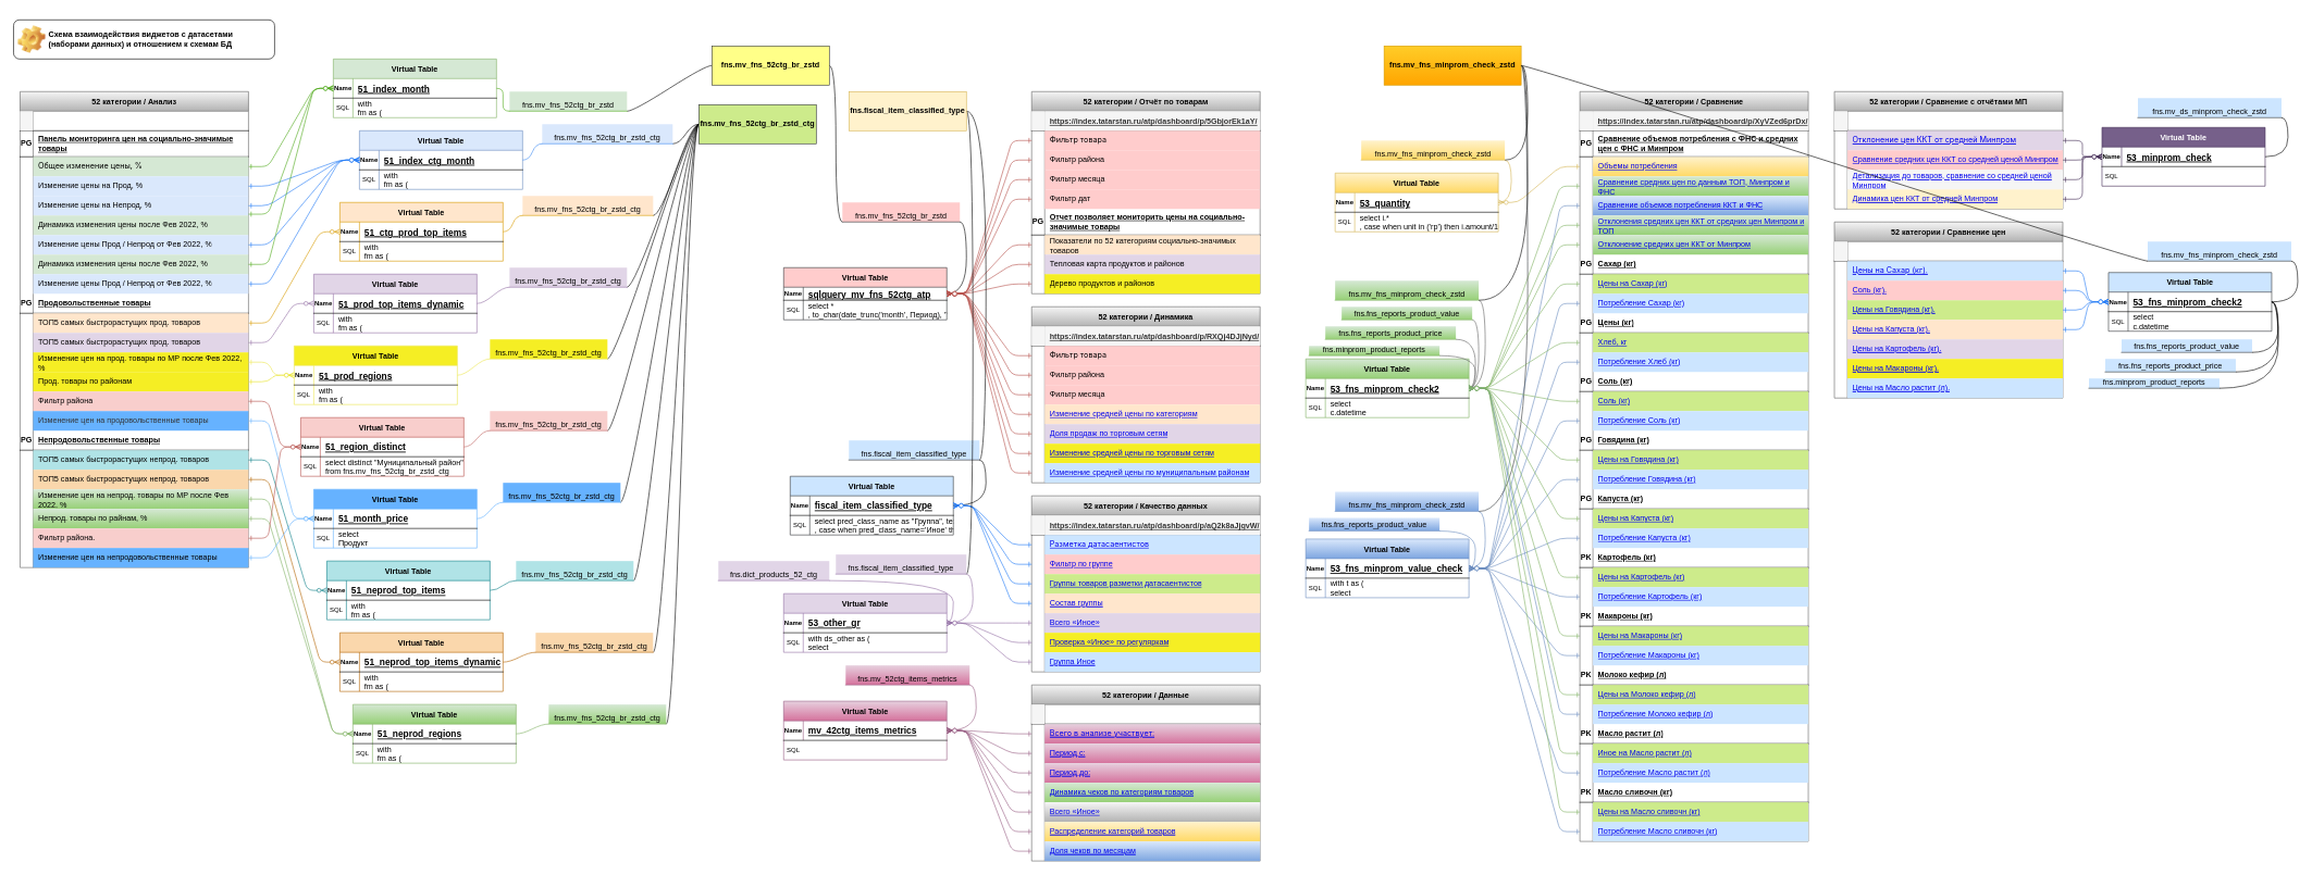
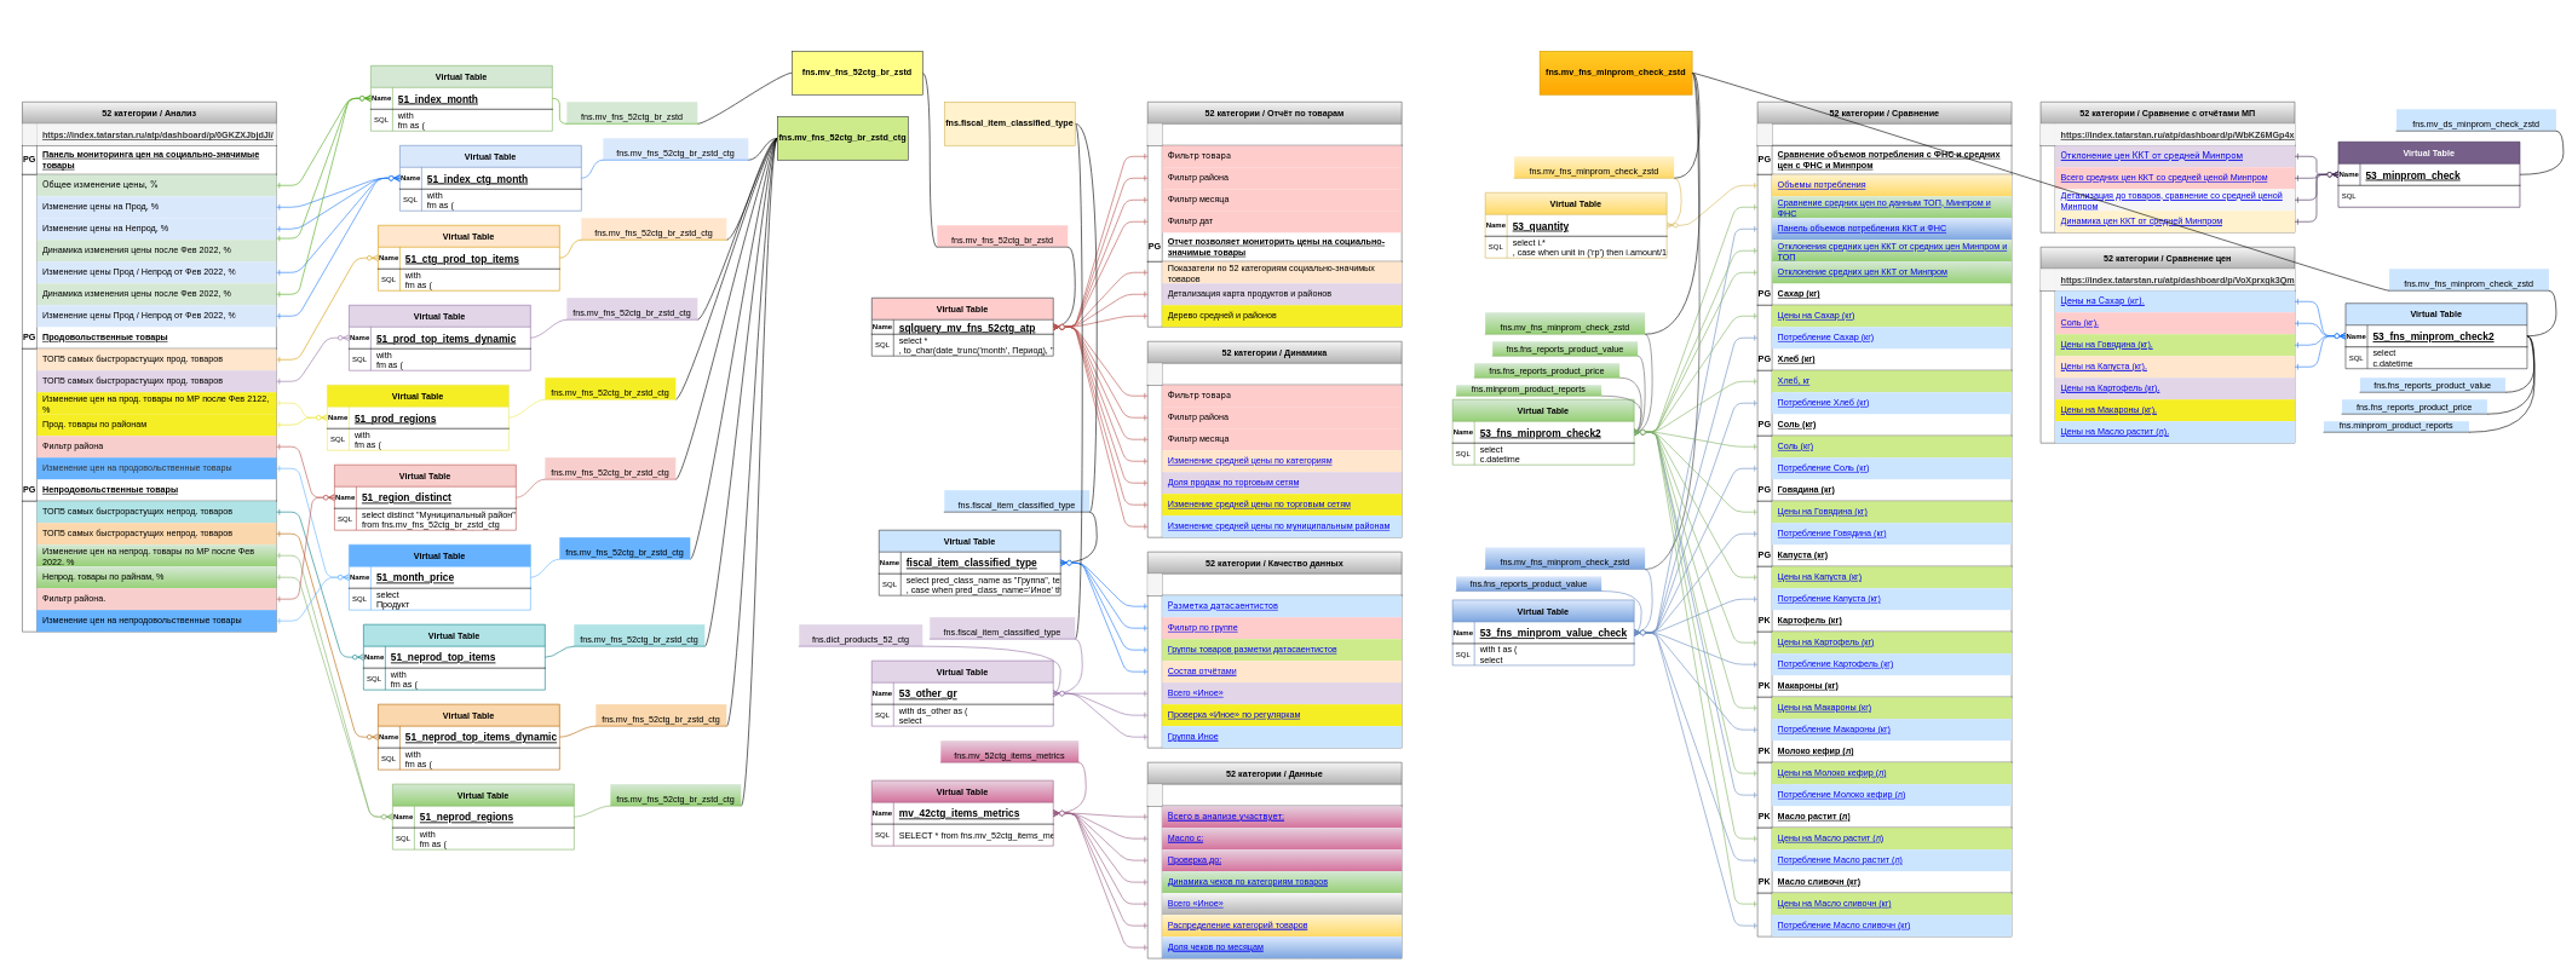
- <mxCell id="614" value="Схема взаимодействия виджетов с датасетами (наборами данных) и отношением к схемам БД" style="label;whiteSpace=wrap;html=1;image=img/clipart/Gear_128x128.png" vertex="1" parent="1"><mxGeometry x="20" y="30" width="400" height="60" as="geometry" /></mxCell>
- <mxCell id="565" value="fns.mv_ds_minprom_check_zstd" style="whiteSpace=wrap;html=1;shape=partialRectangle;top=0;left=0;bottom=1;right=0;points=[[0,1],[1,1]];fillColor=#cce5ff;align=center;verticalAlign=bottom;routingCenterY=0.5;snapToPoint=1;recursiveResize=0;autosize=1;treeFolding=1;treeMoving=1;newEdgeStyle={&quot;edgeStyle&quot;:&quot;entityRelationEdgeStyle&quot;,&quot;startArrow&quot;:&quot;none&quot;,&quot;endArrow&quot;:&quot;none&quot;,&quot;segment&quot;:10,&quot;curved&quot;:1,&quot;sourcePerimeterSpacing&quot;:0,&quot;targetPerimeterSpacing&quot;:0};strokeColor=#36393d;" vertex="1" parent="1"><mxGeometry x="3275" y="150" width="220" height="30" as="geometry" /></mxCell>
+ <mxCell id="565" value="fns.mv_ds_minprom_check_zstd" style="whiteSpace=wrap;html=1;shape=partialRectangle;top=0;left=0;bottom=1;right=0;points=[[0,1],[1,1]];fillColor=#cce5ff;align=center;verticalAlign=bottom;routingCenterY=0.5;snapToPoint=1;recursiveResize=0;autosize=1;treeFolding=1;treeMoving=1;newEdgeStyle={&quot;edgeStyle&quot;:&quot;entityRelationEdgeStyle&quot;,&quot;startArrow&quot;:&quot;none&quot;,&quot;endArrow&quot;:&quot;none&quot;,&quot;segment&quot;:10,&quot;curved&quot;:1,&quot;sourcePerimeterSpacing&quot;:0,&quot;targetPerimeterSpacing&quot;:0};strokeColor=#36393d;" vertex="1" parent="1"><mxGeometry x="3300" y="150" width="220" height="30" as="geometry" /></mxCell>
+ <mxCell id="21" value="https://index.tatarstan.ru/atp/dashboard/p/0GKZXJbjdJl/" style="shape=partialRectangle;overflow=hidden;connectable=0;fillColor=#f5f5f5;top=0;left=0;bottom=0;right=0;align=left;spacingLeft=6;fontStyle=5;fontColor=#333333;strokeColor=#666666;" parent="19" vertex="1"><mxGeometry x="20" width="330" height="30" as="geometry"><mxRectangle width="330" height="30" as="alternateBounds" /></mxGeometry></mxCell>
- <mxCell id="194" value="https://index.tatarstan.ru/atp/dashboard/p/5GbjorEk1aY/" style="shape=partialRectangle;overflow=hidden;connectable=0;fillColor=#f5f5f5;top=0;left=0;bottom=0;right=0;align=left;spacingLeft=6;fontStyle=5;fontColor=#333333;strokeColor=#666666;" vertex="1" parent="192"><mxGeometry x="20" width="330" height="30" as="geometry"><mxRectangle width="330" height="30" as="alternateBounds" /></mxGeometry></mxCell>
- <mxCell id="368" value="https://index.tatarstan.ru/atp/dashboard/p/XyVZed6prDx/" style="shape=partialRectangle;overflow=hidden;connectable=0;fillColor=#f5f5f5;top=0;left=0;bottom=0;right=0;align=left;spacingLeft=6;fontStyle=5;fontColor=#333333;strokeColor=#666666;" vertex="1" parent="366"><mxGeometry x="20" width="330" height="30" as="geometry"><mxRectangle width="330" height="30" as="alternateBounds" /></mxGeometry></mxCell>
+ <mxCell id="544" value="https://index.tatarstan.ru/atp/dashboard/p/WbKZ6MGp4xD/" style="shape=partialRectangle;overflow=hidden;connectable=0;fillColor=#f5f5f5;top=0;left=0;bottom=0;right=0;align=left;spacingLeft=6;fontStyle=5;fontColor=#333333;strokeColor=#666666;" vertex="1" parent="542"><mxGeometry x="20" width="330" height="30" as="geometry"><mxRectangle width="330" height="30" as="alternateBounds" /></mxGeometry></mxCell>
- <mxCell id="550" value="&lt;a href=&quot;https://index.tatarstan.ru/atp/explore/?form_data_key=Op4xOnGwX6WSjaU_NXDalRm9ST90YzkYjOfbDyzDAwwvGijLB4YPDQi9wwHn2UeD&amp;amp;slice_id=237&quot;&gt;Сравнение средних цен ККТ со средней ценой Минпром&lt;/a&gt;" style="shape=partialRectangle;connectable=0;fillColor=#ffcccc;top=0;left=0;bottom=0;right=0;align=left;spacingLeft=6;overflow=hidden;whiteSpace=wrap;html=1;strokeColor=#36393d;" vertex="1" parent="548"><mxGeometry x="20" width="330" height="30" as="geometry"><mxRectangle width="330" height="30" as="alternateBounds" /></mxGeometry></mxCell>
+ <mxCell id="550" value="&lt;a href=&quot;https://index.tatarstan.ru/atp/explore/?form_data_key=Op4xOnGwX6WSjaU_NXDalRm9ST90YzkYjOfbDyzDAwwvGijLB4YPDQi9wwHn2UeD&amp;amp;slice_id=237&quot;&gt;Всего средних цен ККТ со средней ценой Минпром&lt;/a&gt;" style="shape=partialRectangle;connectable=0;fillColor=#ffcccc;top=0;left=0;bottom=0;right=0;align=left;spacingLeft=6;overflow=hidden;whiteSpace=wrap;html=1;strokeColor=#36393d;" vertex="1" parent="548"><mxGeometry x="20" width="330" height="30" as="geometry"><mxRectangle width="330" height="30" as="alternateBounds" /></mxGeometry></mxCell>
- <mxCell id="380" value="&lt;a href=&quot;https://index.tatarstan.ru/atp/explore/?form_data_key=qEOT45bigMhFHYm4v8C-Mlpi-cpANNYL6LqvRA8lGmXNEBXVaLIo_KJt1HCwG-oE&amp;amp;slice_id=426&quot;&gt;Сравнение объемов потребления ККТ и ФНС&lt;/a&gt;" style="shape=partialRectangle;connectable=0;fillColor=#dae8fc;top=0;left=0;bottom=0;right=0;align=left;spacingLeft=6;overflow=hidden;whiteSpace=wrap;html=1;strokeColor=#6c8ebf;gradientColor=#7ea6e0;" vertex="1" parent="378"><mxGeometry x="20" width="330" height="30" as="geometry"><mxRectangle width="330" height="30" as="alternateBounds" /></mxGeometry></mxCell>
+ <mxCell id="380" value="&lt;a href=&quot;https://index.tatarstan.ru/atp/explore/?form_data_key=qEOT45bigMhFHYm4v8C-Mlpi-cpANNYL6LqvRA8lGmXNEBXVaLIo_KJt1HCwG-oE&amp;amp;slice_id=426&quot;&gt;Панель объемов потребления ККТ и ФНС&lt;/a&gt;" style="shape=partialRectangle;connectable=0;fillColor=#dae8fc;top=0;left=0;bottom=0;right=0;align=left;spacingLeft=6;overflow=hidden;whiteSpace=wrap;html=1;strokeColor=#6c8ebf;gradientColor=#7ea6e0;" vertex="1" parent="378"><mxGeometry x="20" width="330" height="30" as="geometry"><mxRectangle width="330" height="30" as="alternateBounds" /></mxGeometry></mxCell>
+ <mxCell id="572" value="https://index.tatarstan.ru/atp/dashboard/p/VoXprxgk3Qm/" style="shape=partialRectangle;overflow=hidden;connectable=0;fillColor=#f5f5f5;top=0;left=0;bottom=0;right=0;align=left;spacingLeft=6;fontStyle=5;fontColor=#333333;strokeColor=#666666;" vertex="1" parent="570"><mxGeometry x="20" width="330" height="30" as="geometry"><mxRectangle width="330" height="30" as="alternateBounds" /></mxGeometry></mxCell>
- <mxCell id="215" value="&lt;div&gt;Тепловая карта продуктов и районов&lt;/div&gt;" style="shape=partialRectangle;connectable=0;fillColor=#e1d5e7;top=0;left=0;bottom=0;right=0;align=left;spacingLeft=6;overflow=hidden;whiteSpace=wrap;html=1;strokeColor=#9673a6;" vertex="1" parent="213"><mxGeometry x="20" width="330" height="30" as="geometry"><mxRectangle width="330" height="30" as="alternateBounds" /></mxGeometry></mxCell>
+ <mxCell id="215" value="&lt;div&gt;Детализация карта продуктов и районов&lt;/div&gt;" style="shape=partialRectangle;connectable=0;fillColor=#e1d5e7;top=0;left=0;bottom=0;right=0;align=left;spacingLeft=6;overflow=hidden;whiteSpace=wrap;html=1;strokeColor=#9673a6;" vertex="1" parent="213"><mxGeometry x="20" width="330" height="30" as="geometry"><mxRectangle width="330" height="30" as="alternateBounds" /></mxGeometry></mxCell>
- <mxCell id="218" value="Дерево продуктов и районов" style="shape=partialRectangle;connectable=0;fillColor=#f5ee24;top=0;left=0;bottom=0;right=0;align=left;spacingLeft=6;overflow=hidden;whiteSpace=wrap;html=1;strokeColor=#f5ee24;" vertex="1" parent="216"><mxGeometry x="20" width="330" height="30" as="geometry"><mxRectangle width="330" height="30" as="alternateBounds" /></mxGeometry></mxCell>
+ <mxCell id="218" value="Дерево средней и районов" style="shape=partialRectangle;connectable=0;fillColor=#f5ee24;top=0;left=0;bottom=0;right=0;align=left;spacingLeft=6;overflow=hidden;whiteSpace=wrap;html=1;strokeColor=#f5ee24;" vertex="1" parent="216"><mxGeometry x="20" width="330" height="30" as="geometry"><mxRectangle width="330" height="30" as="alternateBounds" /></mxGeometry></mxCell>
- <mxCell id="398" value="Цены (кг)" style="shape=partialRectangle;connectable=0;fillColor=none;top=0;left=0;bottom=0;right=0;align=left;spacingLeft=6;fontStyle=5;overflow=hidden;whiteSpace=wrap;html=1;" vertex="1" parent="396"><mxGeometry x="20" width="330" height="30" as="geometry"><mxRectangle width="330" height="30" as="alternateBounds" /></mxGeometry></mxCell>
+ <mxCell id="398" value="Хлеб (кг)" style="shape=partialRectangle;connectable=0;fillColor=none;top=0;left=0;bottom=0;right=0;align=left;spacingLeft=6;fontStyle=5;overflow=hidden;whiteSpace=wrap;html=1;" vertex="1" parent="396"><mxGeometry x="20" width="330" height="30" as="geometry"><mxRectangle width="330" height="30" as="alternateBounds" /></mxGeometry></mxCell>
- <mxCell id="240" value="https://index.tatarstan.ru/atp/dashboard/p/RXQj4DJjNyd/" style="shape=partialRectangle;overflow=hidden;connectable=0;fillColor=#f5f5f5;top=0;left=0;bottom=0;right=0;align=left;spacingLeft=6;fontStyle=5;fontColor=#333333;strokeColor=#666666;" vertex="1" parent="238"><mxGeometry x="20" width="330" height="30" as="geometry"><mxRectangle width="330" height="30" as="alternateBounds" /></mxGeometry></mxCell>
- <mxCell id="57" value="Изменение цен на прод. товары по МР после Фев 2022, %" style="shape=partialRectangle;connectable=0;fillColor=#f5ee24;top=0;left=0;bottom=0;right=0;align=left;spacingLeft=6;overflow=hidden;whiteSpace=wrap;html=1;strokeColor=#f5ee24;" vertex="1" parent="55"><mxGeometry x="20" width="330" height="30" as="geometry"><mxRectangle width="330" height="30" as="alternateBounds" /></mxGeometry></mxCell>
+ <mxCell id="57" value="Изменение цен на прод. товары по МР после Фев 2122, %" style="shape=partialRectangle;connectable=0;fillColor=#f5ee24;top=0;left=0;bottom=0;right=0;align=left;spacingLeft=6;overflow=hidden;whiteSpace=wrap;html=1;strokeColor=#f5ee24;" vertex="1" parent="55"><mxGeometry x="20" width="330" height="30" as="geometry"><mxRectangle width="330" height="30" as="alternateBounds" /></mxGeometry></mxCell>
- <mxCell id="273" value="https://index.tatarstan.ru/atp/dashboard/p/aQ2k8aJjgvW/" style="shape=partialRectangle;overflow=hidden;connectable=0;fillColor=#f5f5f5;top=0;left=0;bottom=0;right=0;align=left;spacingLeft=6;fontStyle=5;fontColor=#333333;strokeColor=#666666;" vertex="1" parent="271"><mxGeometry x="20" width="330" height="30" as="geometry"><mxRectangle width="330" height="30" as="alternateBounds" /></mxGeometry></mxCell>
- <mxCell id="285" value="&lt;div&gt;&lt;font color=&quot;#0000ee&quot;&gt;&lt;u&gt;&lt;a href=&quot;https://index.tatarstan.ru/atp/explore/?form_data_key=7HlwIZnhvLEprDYQj0W_xM3kbWLruWQ70s_MJAFXO2BUzZaD2OCzcAJriM4D7CMZ&amp;amp;slice_id=236&quot;&gt;Состав группы&lt;/a&gt;&lt;/u&gt;&lt;/font&gt;&lt;/div&gt;" style="shape=partialRectangle;connectable=0;fillColor=#ffe6cc;top=0;left=0;bottom=0;right=0;align=left;spacingLeft=6;overflow=hidden;whiteSpace=wrap;html=1;strokeColor=#d79b00;" vertex="1" parent="283"><mxGeometry x="20" width="330" height="30" as="geometry"><mxRectangle width="330" height="30" as="alternateBounds" /></mxGeometry></mxCell>
+ <mxCell id="285" value="&lt;div&gt;&lt;font color=&quot;#0000ee&quot;&gt;&lt;u&gt;&lt;a href=&quot;https://index.tatarstan.ru/atp/explore/?form_data_key=7HlwIZnhvLEprDYQj0W_xM3kbWLruWQ70s_MJAFXO2BUzZaD2OCzcAJriM4D7CMZ&amp;amp;slice_id=236&quot;&gt;Состав отчётами&lt;/a&gt;&lt;/u&gt;&lt;/font&gt;&lt;/div&gt;" style="shape=partialRectangle;connectable=0;fillColor=#ffe6cc;top=0;left=0;bottom=0;right=0;align=left;spacingLeft=6;overflow=hidden;whiteSpace=wrap;html=1;strokeColor=#d79b00;" vertex="1" parent="283"><mxGeometry x="20" width="330" height="30" as="geometry"><mxRectangle width="330" height="30" as="alternateBounds" /></mxGeometry></mxCell>
+ <mxCell id="355" value="SELECT * from fns.mv_52ctg_items_metrics" style="shape=partialRectangle;overflow=hidden;connectable=0;fillColor=none;top=0;left=0;bottom=0;right=0;align=left;spacingLeft=6;" vertex="1" parent="353"><mxGeometry x="30" width="220" height="30" as="geometry"><mxRectangle width="220" height="30" as="alternateBounds" /></mxGeometry></mxCell>
- <mxCell id="333" value="&lt;div&gt;&lt;font color=&quot;#0000ee&quot;&gt;&lt;u&gt;&lt;a href=&quot;https://index.tatarstan.ru/atp/explore/?form_data_key=Xm1gJY6xhOL0BKIq4gwU_R22Z_nnNdwq5fsei_uWqDbpsIA5tEIDa-uddfb2N3-9&amp;amp;slice_id=243&quot;&gt;Период с:&lt;/a&gt;&lt;/u&gt;&lt;/font&gt;&lt;/div&gt;" style="shape=partialRectangle;connectable=0;fillColor=#e6d0de;top=0;left=0;bottom=0;right=0;align=left;spacingLeft=6;overflow=hidden;whiteSpace=wrap;html=1;strokeColor=#996185;gradientColor=#d5739d;" vertex="1" parent="331"><mxGeometry x="20" width="330" height="30" as="geometry"><mxRectangle width="330" height="30" as="alternateBounds" /></mxGeometry></mxCell>
+ <mxCell id="333" value="&lt;div&gt;&lt;font color=&quot;#0000ee&quot;&gt;&lt;u&gt;&lt;a href=&quot;https://index.tatarstan.ru/atp/explore/?form_data_key=Xm1gJY6xhOL0BKIq4gwU_R22Z_nnNdwq5fsei_uWqDbpsIA5tEIDa-uddfb2N3-9&amp;amp;slice_id=243&quot;&gt;Масло с:&lt;/a&gt;&lt;/u&gt;&lt;/font&gt;&lt;/div&gt;" style="shape=partialRectangle;connectable=0;fillColor=#e6d0de;top=0;left=0;bottom=0;right=0;align=left;spacingLeft=6;overflow=hidden;whiteSpace=wrap;html=1;strokeColor=#996185;gradientColor=#d5739d;" vertex="1" parent="331"><mxGeometry x="20" width="330" height="30" as="geometry"><mxRectangle width="330" height="30" as="alternateBounds" /></mxGeometry></mxCell>
- <mxCell id="464" value="&lt;a href=&quot;https://index.tatarstan.ru/atp/explore/?form_data_key=QAA0kHuM010D4IiKFcfWlJR8m5NmfrnqUn8V5wdqBNDkTEFNuf_QQ8STLtQAzb94&amp;amp;slice_id=462&quot;&gt;Иное на Масло растит (л)&lt;/a&gt;" style="shape=partialRectangle;connectable=0;fillColor=#cdeb8b;top=0;left=0;bottom=0;right=0;align=left;spacingLeft=6;overflow=hidden;whiteSpace=wrap;html=1;strokeColor=#36393d;" vertex="1" parent="462"><mxGeometry x="20" width="330" height="30" as="geometry"><mxRectangle width="330" height="30" as="alternateBounds" /></mxGeometry></mxCell>
+ <mxCell id="464" value="&lt;a href=&quot;https://index.tatarstan.ru/atp/explore/?form_data_key=QAA0kHuM010D4IiKFcfWlJR8m5NmfrnqUn8V5wdqBNDkTEFNuf_QQ8STLtQAzb94&amp;amp;slice_id=462&quot;&gt;Цены на Масло растит (л)&lt;/a&gt;" style="shape=partialRectangle;connectable=0;fillColor=#cdeb8b;top=0;left=0;bottom=0;right=0;align=left;spacingLeft=6;overflow=hidden;whiteSpace=wrap;html=1;strokeColor=#36393d;" vertex="1" parent="462"><mxGeometry x="20" width="330" height="30" as="geometry"><mxRectangle width="330" height="30" as="alternateBounds" /></mxGeometry></mxCell>
- <mxCell id="336" value="&lt;div&gt;&lt;font color=&quot;#0000ee&quot;&gt;&lt;u&gt;&lt;a href=&quot;https://index.tatarstan.ru/atp/explore/?form_data_key=wHHHYMo7niJTSt5evyAFOqrDzi-L-aaofD0YramLLurswS7B_5JUPrYWhtoNz-UQ&amp;amp;slice_id=244&quot;&gt;Период до:&lt;/a&gt;&lt;/u&gt;&lt;/font&gt;&lt;/div&gt;" style="shape=partialRectangle;connectable=0;fillColor=#e6d0de;top=0;left=0;bottom=0;right=0;align=left;spacingLeft=6;overflow=hidden;whiteSpace=wrap;html=1;strokeColor=#996185;gradientColor=#d5739d;" vertex="1" parent="334"><mxGeometry x="20" width="330" height="30" as="geometry"><mxRectangle width="330" height="30" as="alternateBounds" /></mxGeometry></mxCell>
+ <mxCell id="336" value="&lt;div&gt;&lt;font color=&quot;#0000ee&quot;&gt;&lt;u&gt;&lt;a href=&quot;https://index.tatarstan.ru/atp/explore/?form_data_key=wHHHYMo7niJTSt5evyAFOqrDzi-L-aaofD0YramLLurswS7B_5JUPrYWhtoNz-UQ&amp;amp;slice_id=244&quot;&gt;Проверка до:&lt;/a&gt;&lt;/u&gt;&lt;/font&gt;&lt;/div&gt;" style="shape=partialRectangle;connectable=0;fillColor=#e6d0de;top=0;left=0;bottom=0;right=0;align=left;spacingLeft=6;overflow=hidden;whiteSpace=wrap;html=1;strokeColor=#996185;gradientColor=#d5739d;" vertex="1" parent="334"><mxGeometry x="20" width="330" height="30" as="geometry"><mxRectangle width="330" height="30" as="alternateBounds" /></mxGeometry></mxCell>
